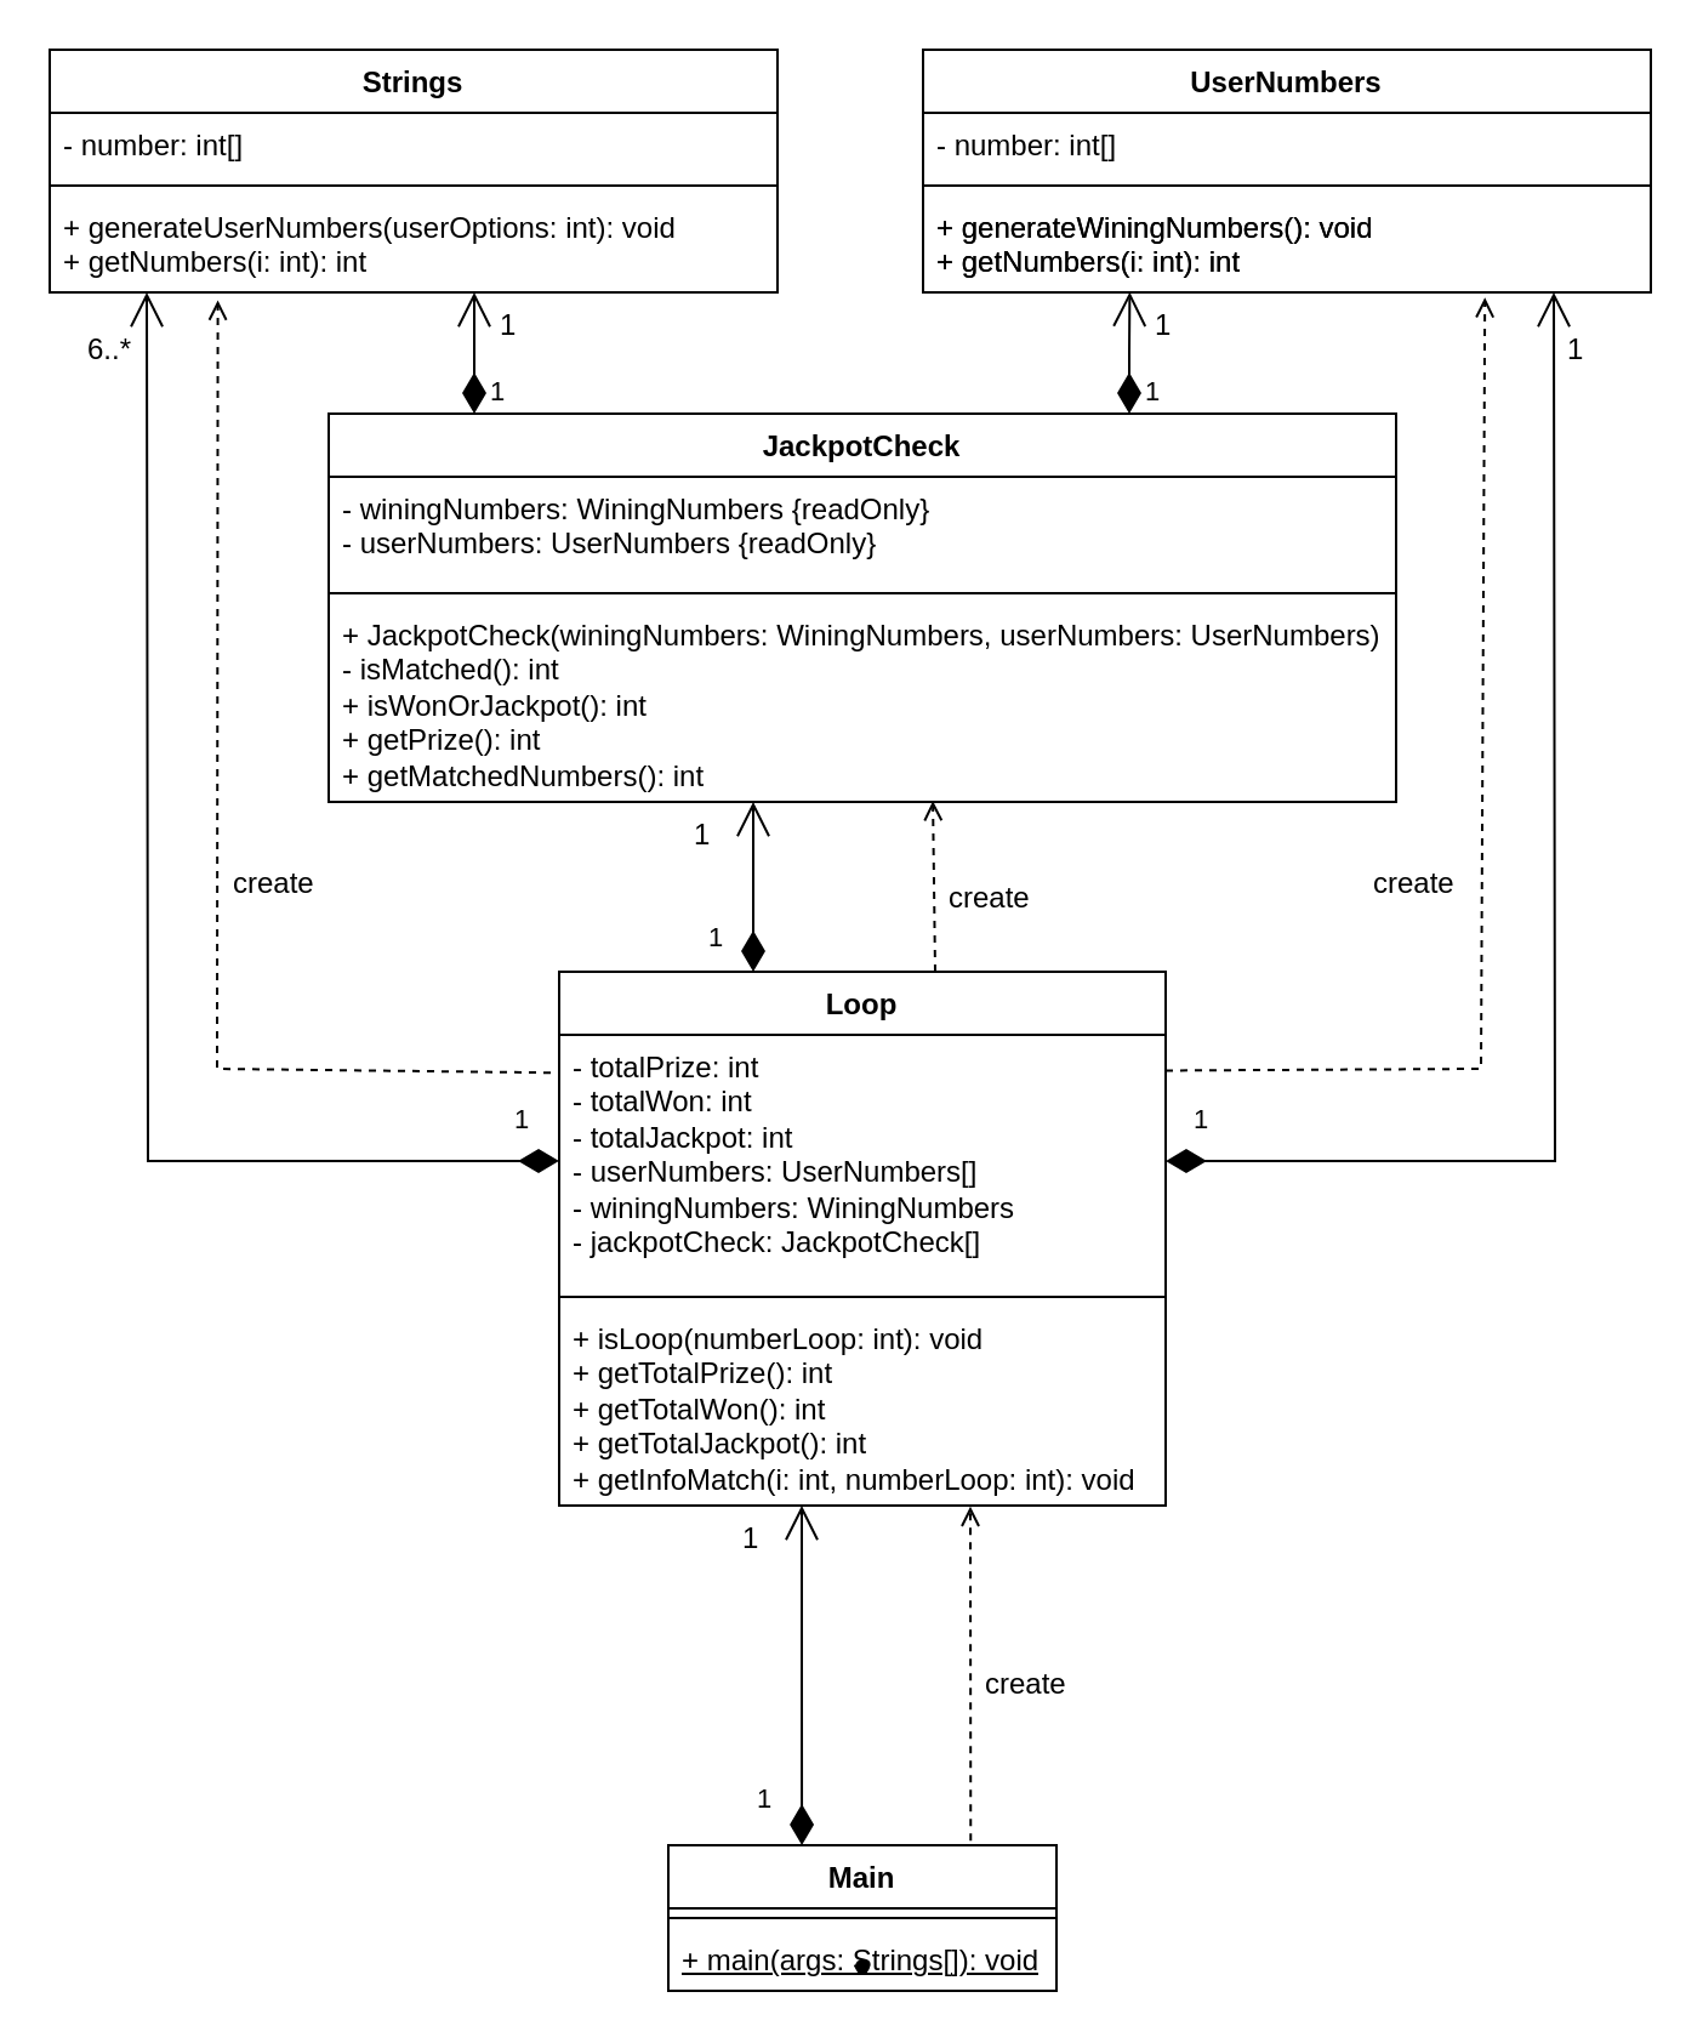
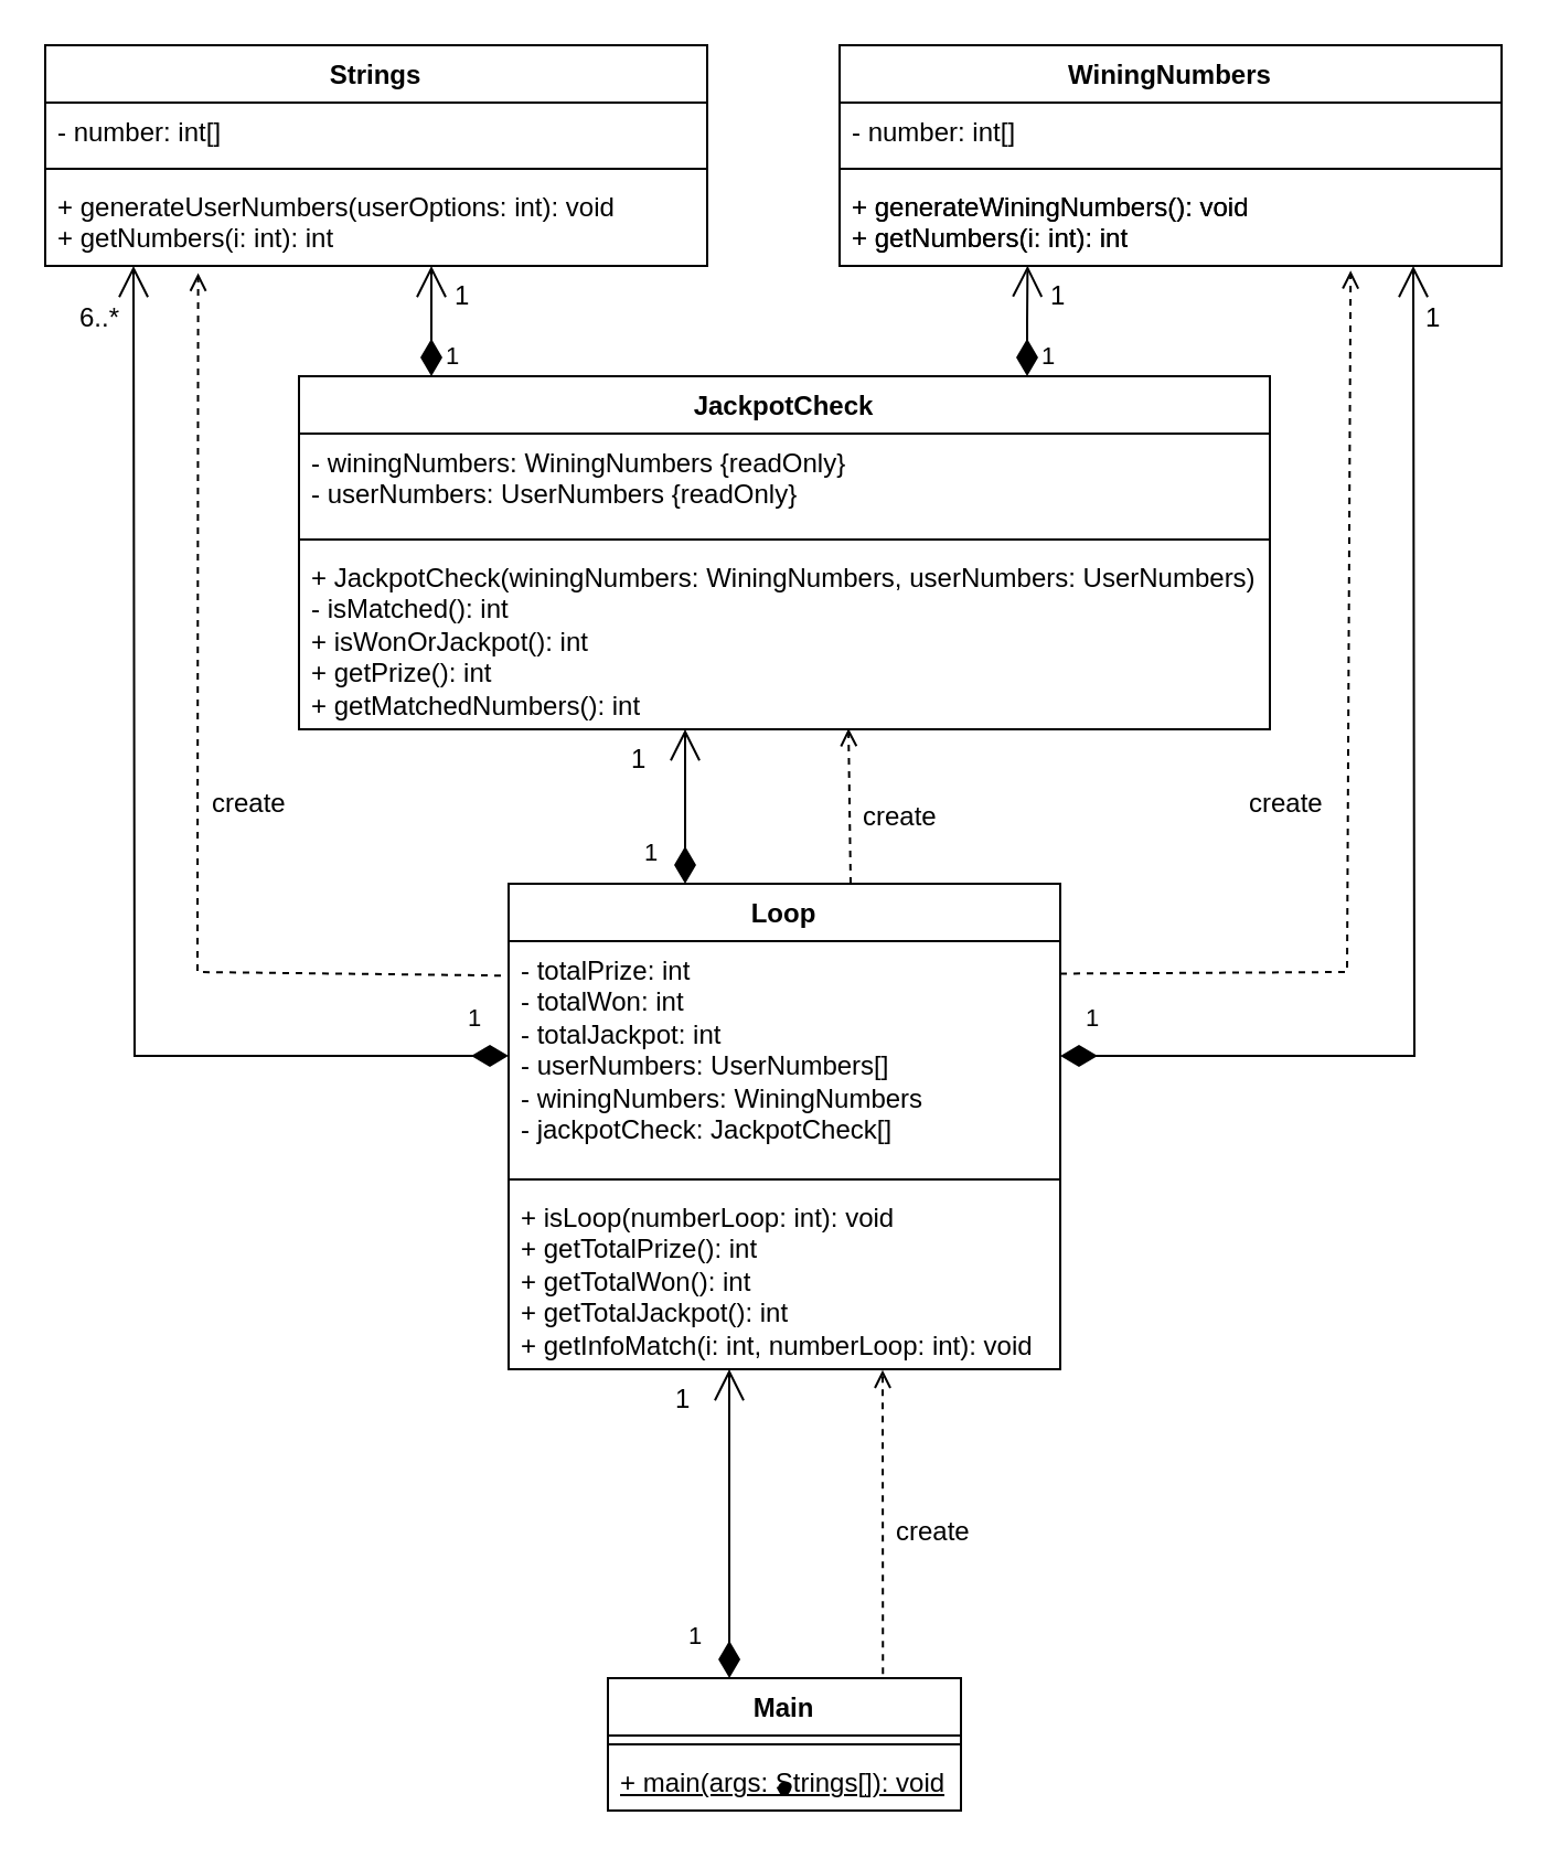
- <mxCell id="6" value="UserNumbers" style="swimlane;fontStyle=1;align=center;verticalAlign=top;childLayout=stackLayout;horizontal=1;startSize=26;horizontalStack=0;resizeParent=1;resizeParentMax=0;resizeLast=0;collapsible=1;marginBottom=0;whiteSpace=wrap;html=1;" parent="1" vertex="1"><mxGeometry x="380" y="20" width="300" height="100" as="geometry" /></mxCell>
+ <mxCell id="6" value="WiningNumbers" style="swimlane;fontStyle=1;align=center;verticalAlign=top;childLayout=stackLayout;horizontal=1;startSize=26;horizontalStack=0;resizeParent=1;resizeParentMax=0;resizeLast=0;collapsible=1;marginBottom=0;whiteSpace=wrap;html=1;" parent="1" vertex="1"><mxGeometry x="380" y="20" width="300" height="100" as="geometry" /></mxCell>
